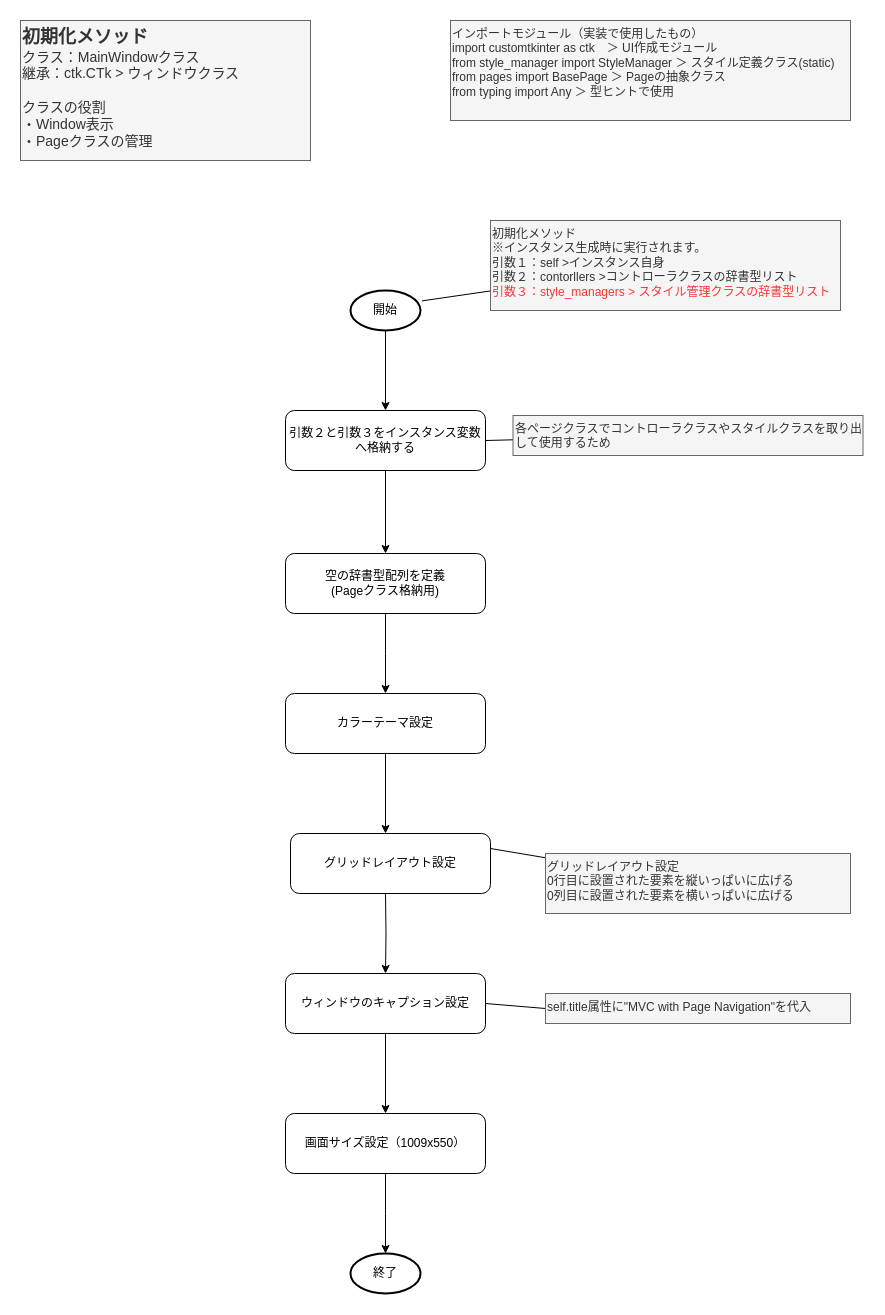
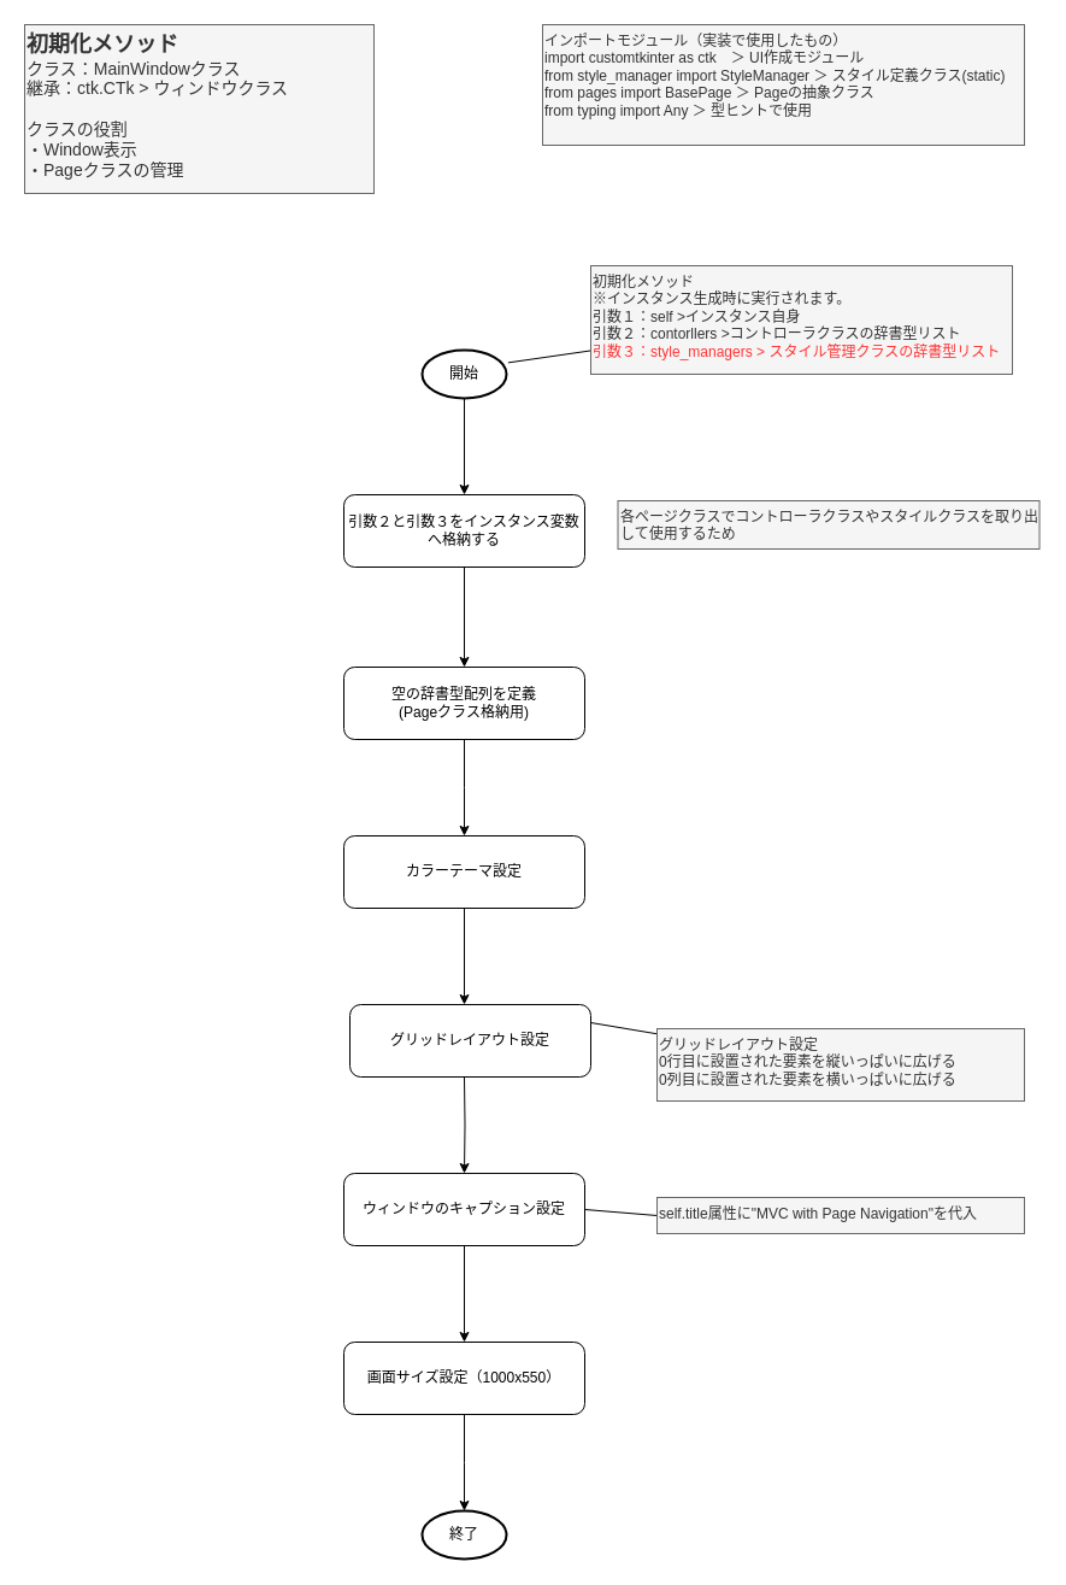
- <mxCell id="27" style="rounded=0;orthogonalLoop=1;jettySize=auto;html=1;entryX=1;entryY=0.5;entryDx=0;entryDy=0;endArrow=none;endFill=0;" edge="1" parent="1" source="28" target="26"><mxGeometry relative="1" as="geometry" /></mxCell>
- <mxCell id="24" value="画面サイズ設定（1009x550）" style="rounded=1;whiteSpace=wrap;html=1;" vertex="1" parent="1"><mxGeometry x="285" y="1113" width="200" height="60" as="geometry" /></mxCell>
+ <mxCell id="24" value="画面サイズ設定（1000x550）" style="rounded=1;whiteSpace=wrap;html=1;" vertex="1" parent="1"><mxGeometry x="285" y="1113" width="200" height="60" as="geometry" /></mxCell>
